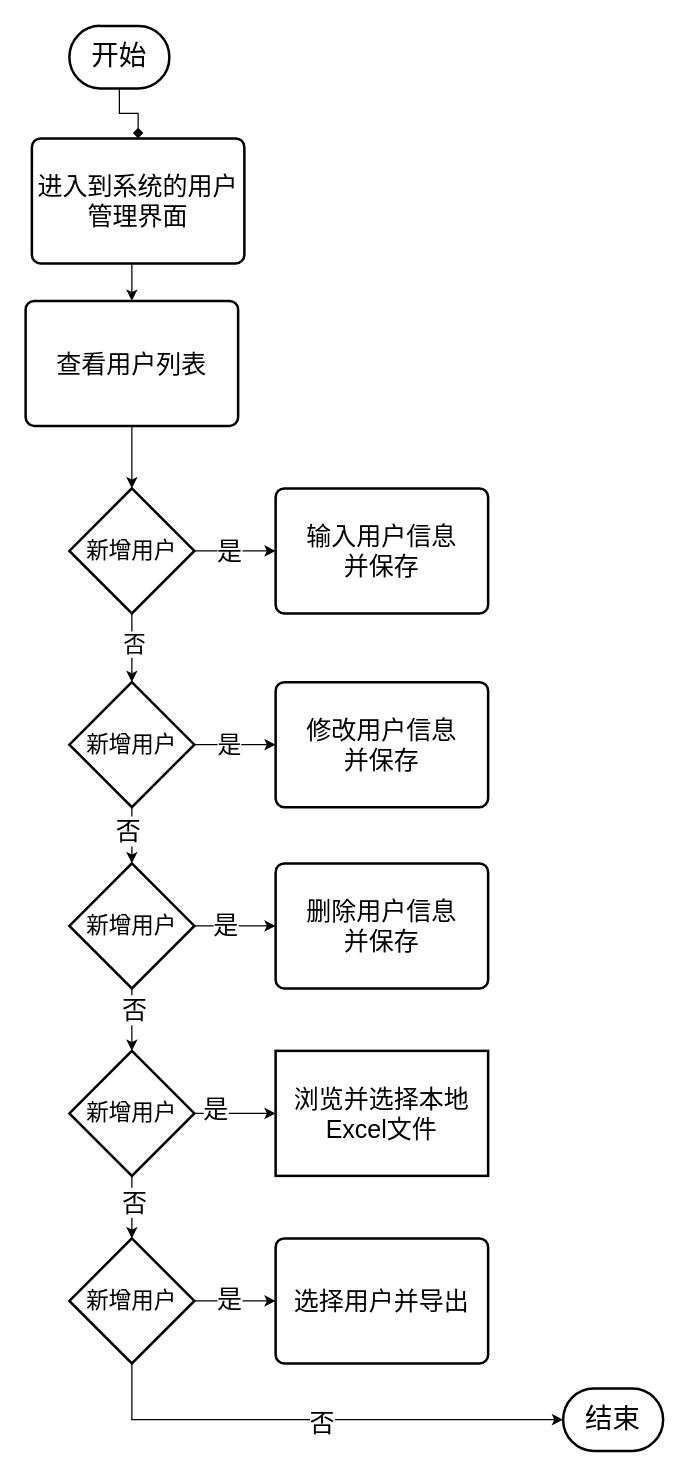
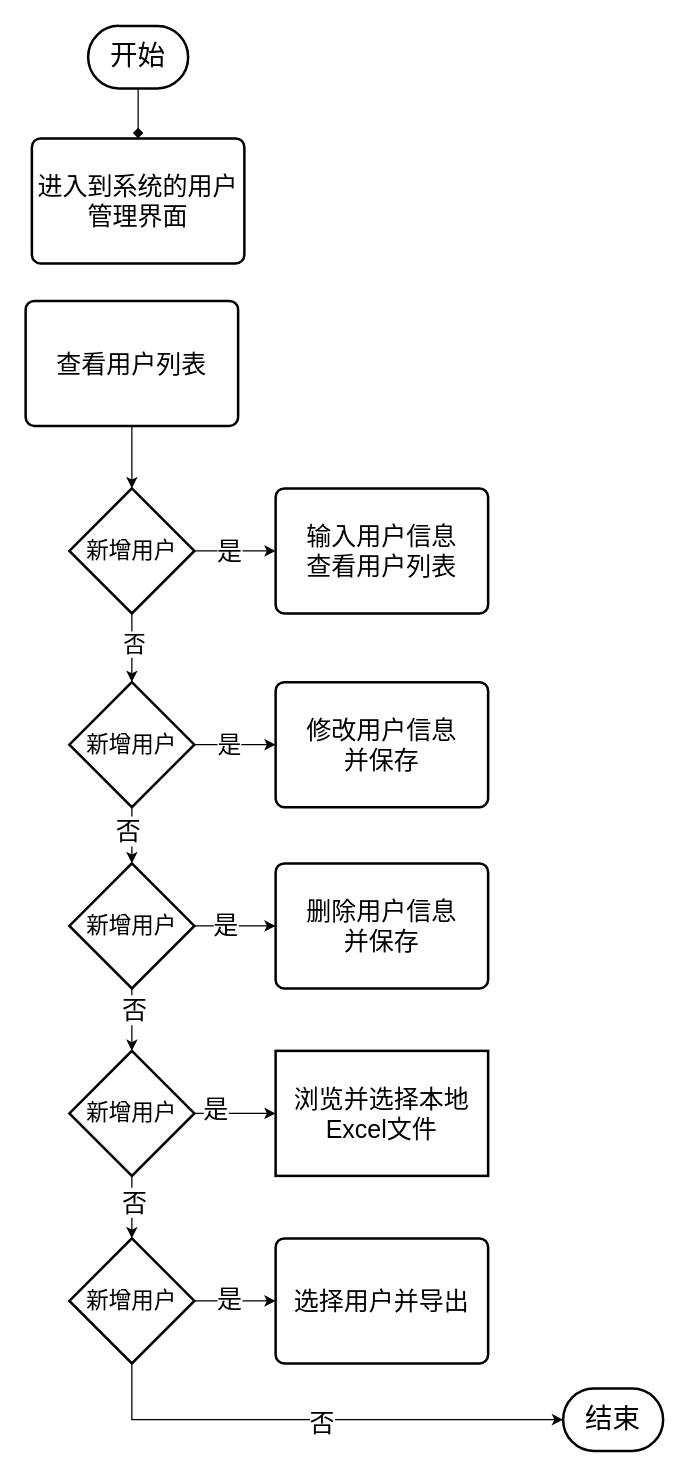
- <mxCell id="3" value="&lt;font style=&quot;font-size: 22px;&quot;&gt;开始&lt;/font&gt;" style="strokeWidth=2;html=1;shape=mxgraph.flowchart.terminator;whiteSpace=wrap;" vertex="1" parent="1"><mxGeometry x="55" y="20" width="80" height="50" as="geometry" /></mxCell>
+ <mxCell id="3" value="&lt;font style=&quot;font-size: 22px;&quot;&gt;开始&lt;/font&gt;" style="strokeWidth=2;html=1;shape=mxgraph.flowchart.terminator;whiteSpace=wrap;" vertex="1" parent="1"><mxGeometry x="70" y="20" width="80" height="50" as="geometry" /></mxCell>
- <mxCell id="4" style="edgeStyle=orthogonalEdgeStyle;rounded=0;orthogonalLoop=1;jettySize=auto;html=1;exitX=0.5;exitY=1;exitDx=0;exitDy=0;entryX=0.5;entryY=0;entryDx=0;entryDy=0;" edge="1" parent="1" source="5" target="7"><mxGeometry relative="1" as="geometry" /></mxCell>
- <mxCell id="31" value="&lt;span style=&quot;font-size: 20px;&quot;&gt;输入用户信息&lt;/span&gt;&lt;div&gt;&lt;span style=&quot;font-size: 20px;&quot;&gt;并保存&lt;/span&gt;&lt;/div&gt;" style="rounded=1;whiteSpace=wrap;html=1;absoluteArcSize=1;arcSize=14;strokeWidth=2;" vertex="1" parent="1"><mxGeometry x="220" y="390" width="170" height="100" as="geometry" /></mxCell>
+ <mxCell id="31" value="&lt;span style=&quot;font-size: 20px;&quot;&gt;输入用户信息&lt;/span&gt;&lt;div&gt;&lt;span style=&quot;font-size: 20px;&quot;&gt;查看用户列表&lt;/span&gt;&lt;/div&gt;" style="rounded=1;whiteSpace=wrap;html=1;absoluteArcSize=1;arcSize=14;strokeWidth=2;" vertex="1" parent="1"><mxGeometry x="220" y="390" width="170" height="100" as="geometry" /></mxCell>
